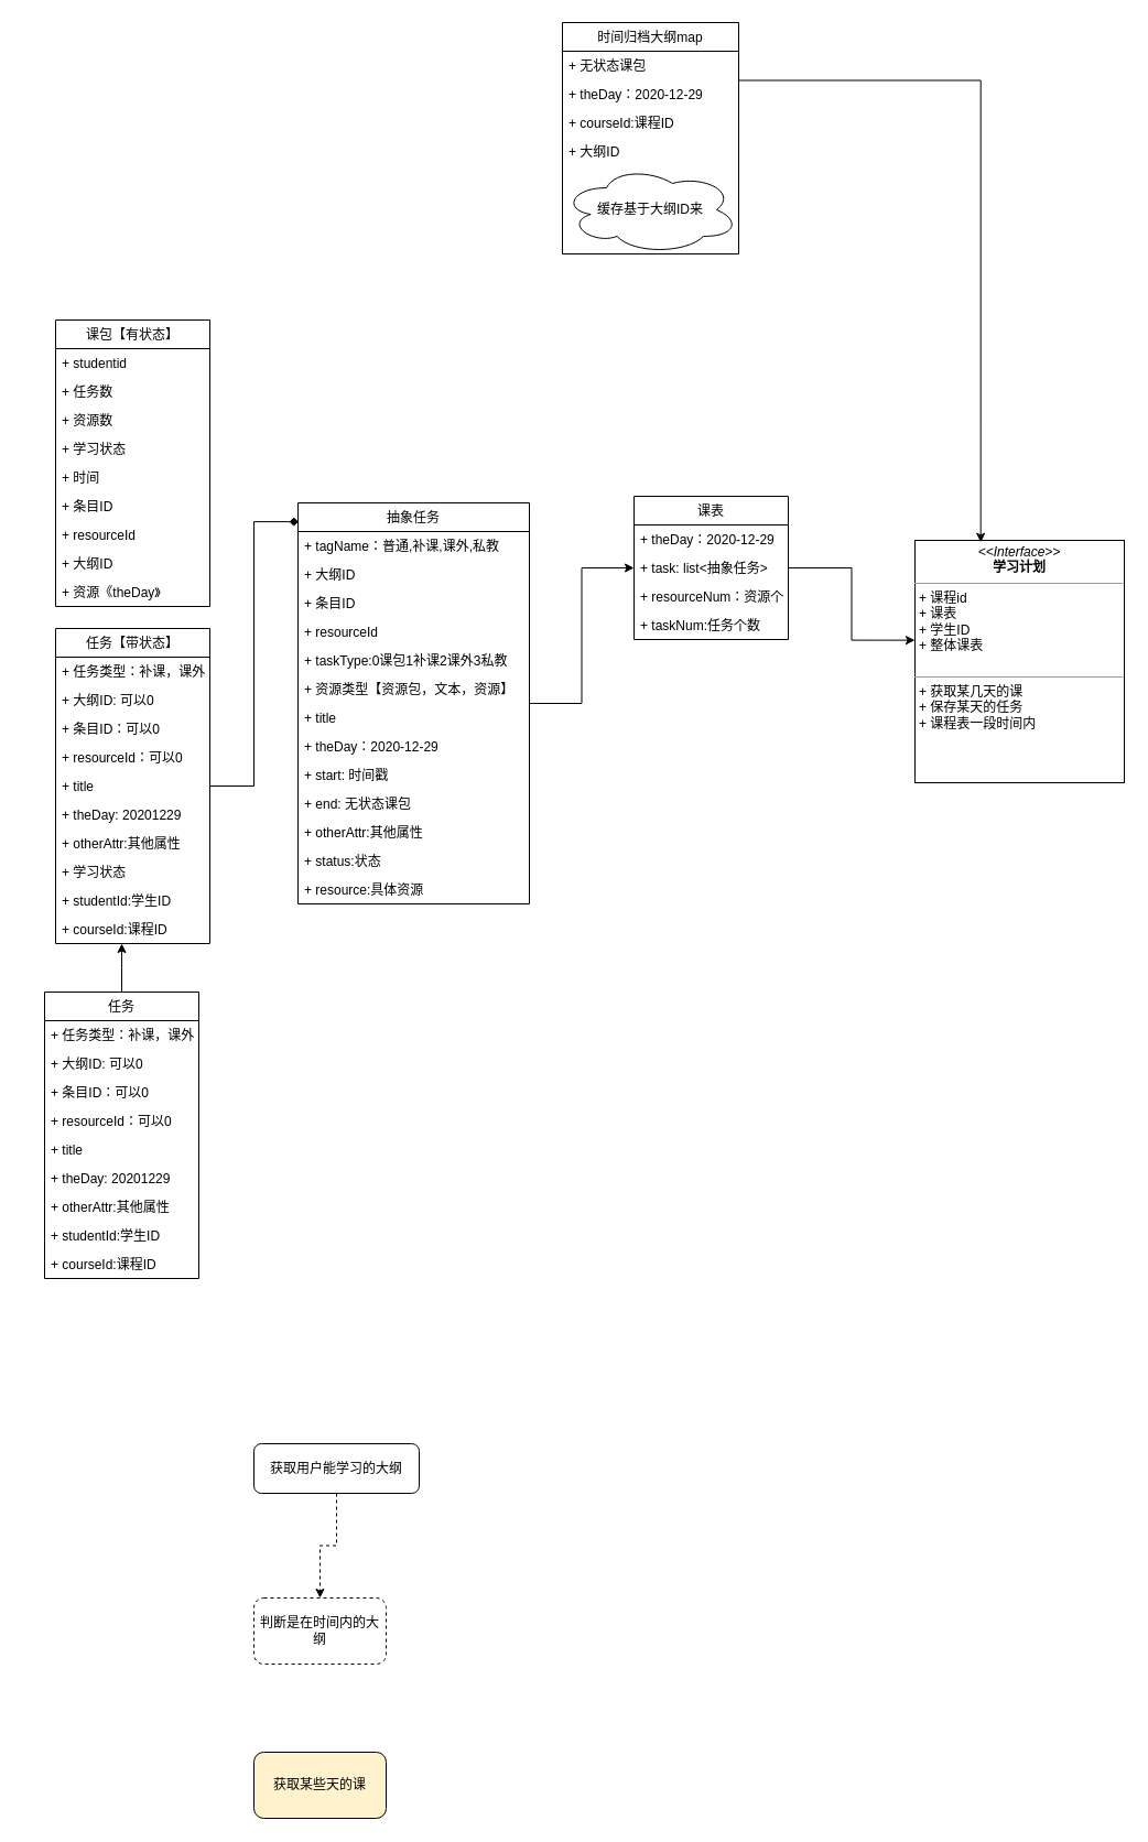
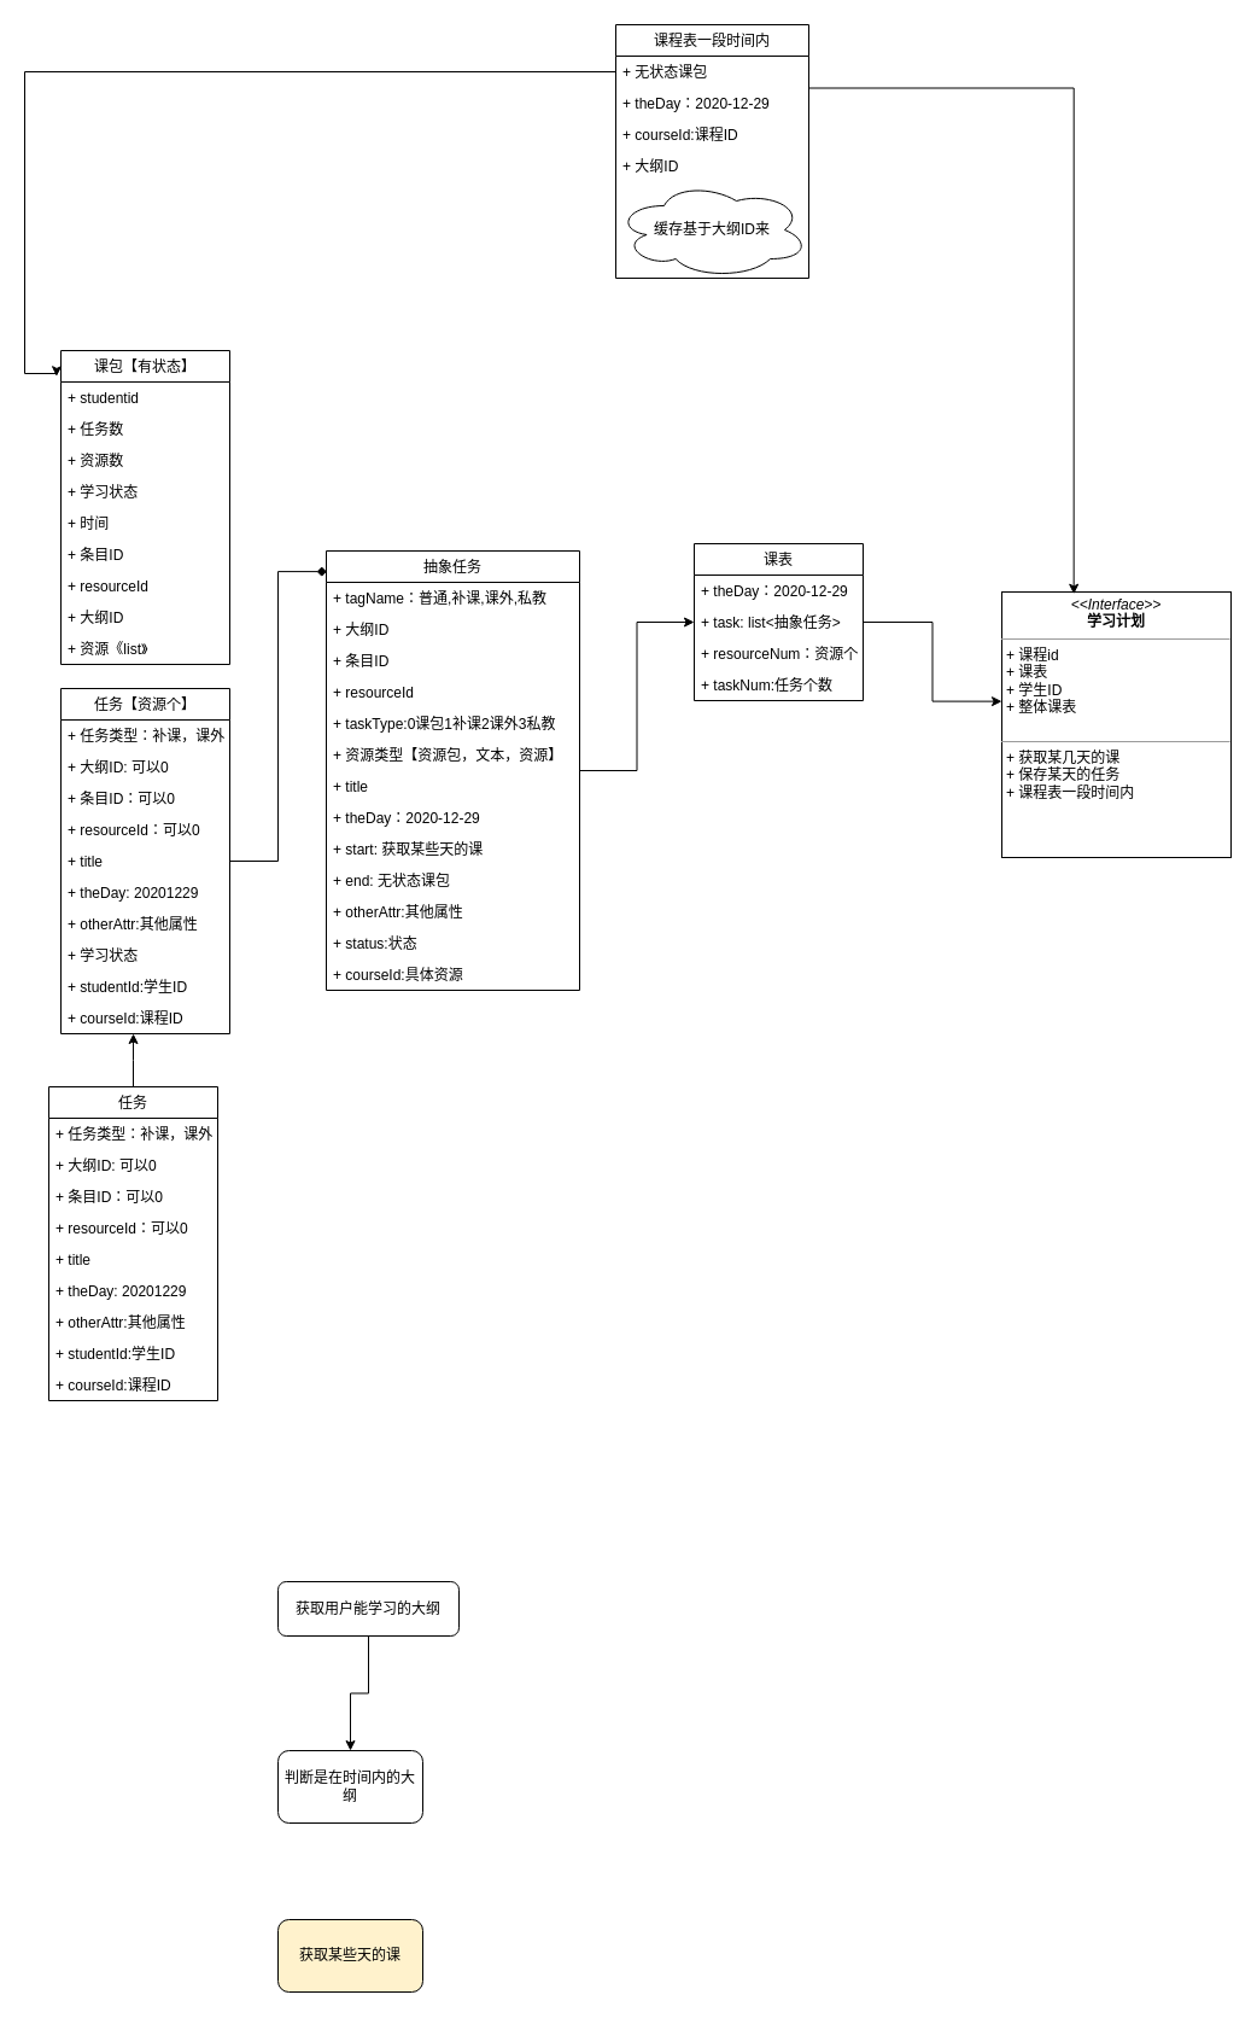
- <mxCell id="31" value="时间归档大纲map" style="swimlane;fontStyle=0;childLayout=stackLayout;horizontal=1;startSize=26;fillColor=none;horizontalStack=0;resizeParent=1;resizeParentMax=0;resizeLast=0;collapsible=1;marginBottom=0;" vertex="1" parent="1"><mxGeometry x="510" y="20" width="160" height="210" as="geometry" /></mxCell>
+ <mxCell id="31" value="课程表一段时间内" style="swimlane;fontStyle=0;childLayout=stackLayout;horizontal=1;startSize=26;fillColor=none;horizontalStack=0;resizeParent=1;resizeParentMax=0;resizeLast=0;collapsible=1;marginBottom=0;" vertex="1" parent="1"><mxGeometry x="510" y="20" width="160" height="210" as="geometry" /></mxCell>
+ <mxCell id="64" style="edgeStyle=orthogonalEdgeStyle;rounded=0;orthogonalLoop=1;jettySize=auto;html=1;entryX=-0.026;entryY=0.082;entryDx=0;entryDy=0;entryPerimeter=0;" edge="1" parent="1" source="32" target="8"><mxGeometry relative="1" as="geometry"><Array as="points"><mxPoint x="20" y="59" /><mxPoint x="20" y="309" /></Array></mxGeometry></mxCell>
- <mxCell id="17" value="+ 资源《theDay》" style="text;strokeColor=none;fillColor=none;align=left;verticalAlign=top;spacingLeft=4;spacingRight=4;overflow=hidden;rotatable=0;points=[[0,0.5],[1,0.5]];portConstraint=eastwest;" vertex="1" parent="8"><mxGeometry y="234" width="140" height="26" as="geometry" /></mxCell>
+ <mxCell id="17" value="+ 资源《list》" style="text;strokeColor=none;fillColor=none;align=left;verticalAlign=top;spacingLeft=4;spacingRight=4;overflow=hidden;rotatable=0;points=[[0,0.5],[1,0.5]];portConstraint=eastwest;" vertex="1" parent="8"><mxGeometry y="234" width="140" height="26" as="geometry" /></mxCell>
- <mxCell id="53" value="任务【带状态】" style="swimlane;fontStyle=0;childLayout=stackLayout;horizontal=1;startSize=26;fillColor=none;horizontalStack=0;resizeParent=1;resizeParentMax=0;resizeLast=0;collapsible=1;marginBottom=0;" vertex="1" parent="1"><mxGeometry x="50" y="570" width="140" height="286" as="geometry" /></mxCell>
+ <mxCell id="53" value="任务【资源个】" style="swimlane;fontStyle=0;childLayout=stackLayout;horizontal=1;startSize=26;fillColor=none;horizontalStack=0;resizeParent=1;resizeParentMax=0;resizeLast=0;collapsible=1;marginBottom=0;" vertex="1" parent="1"><mxGeometry x="50" y="570" width="140" height="286" as="geometry" /></mxCell>
- <mxCell id="47" value="+ start: 时间戳" style="text;strokeColor=none;fillColor=none;align=left;verticalAlign=top;spacingLeft=4;spacingRight=4;overflow=hidden;rotatable=0;points=[[0,0.5],[1,0.5]];portConstraint=eastwest;" vertex="1" parent="38"><mxGeometry y="234" width="210" height="26" as="geometry" /></mxCell>
+ <mxCell id="47" value="+ start: 获取某些天的课" style="text;strokeColor=none;fillColor=none;align=left;verticalAlign=top;spacingLeft=4;spacingRight=4;overflow=hidden;rotatable=0;points=[[0,0.5],[1,0.5]];portConstraint=eastwest;" vertex="1" parent="38"><mxGeometry y="234" width="210" height="26" as="geometry" /></mxCell>
- <mxCell id="51" value="+ resource:具体资源" style="text;strokeColor=none;fillColor=none;align=left;verticalAlign=top;spacingLeft=4;spacingRight=4;overflow=hidden;rotatable=0;points=[[0,0.5],[1,0.5]];portConstraint=eastwest;" vertex="1" parent="38"><mxGeometry y="338" width="210" height="26" as="geometry" /></mxCell>
+ <mxCell id="51" value="+ courseId:具体资源" style="text;strokeColor=none;fillColor=none;align=left;verticalAlign=top;spacingLeft=4;spacingRight=4;overflow=hidden;rotatable=0;points=[[0,0.5],[1,0.5]];portConstraint=eastwest;" vertex="1" parent="38"><mxGeometry y="338" width="210" height="26" as="geometry" /></mxCell>
- <mxCell id="65" value="" style="edgeStyle=orthogonalEdgeStyle;rounded=0;orthogonalLoop=1;jettySize=auto;html=1;dashed=1;" edge="1" parent="1" source="66" target="67"><mxGeometry relative="1" as="geometry" /></mxCell>
+ <mxCell id="65" value="" style="edgeStyle=orthogonalEdgeStyle;rounded=0;orthogonalLoop=1;jettySize=auto;html=1;" edge="1" parent="1" source="66" target="67"><mxGeometry relative="1" as="geometry" /></mxCell>
- <mxCell id="67" value="判断是在时间内的大纲" style="rounded=1;whiteSpace=wrap;html=1;dashed=1;" vertex="1" parent="1"><mxGeometry x="230" y="1450" width="120" height="60" as="geometry" /></mxCell>
+ <mxCell id="67" value="判断是在时间内的大纲" style="rounded=1;whiteSpace=wrap;html=1;" vertex="1" parent="1"><mxGeometry x="230" y="1450" width="120" height="60" as="geometry" /></mxCell>
